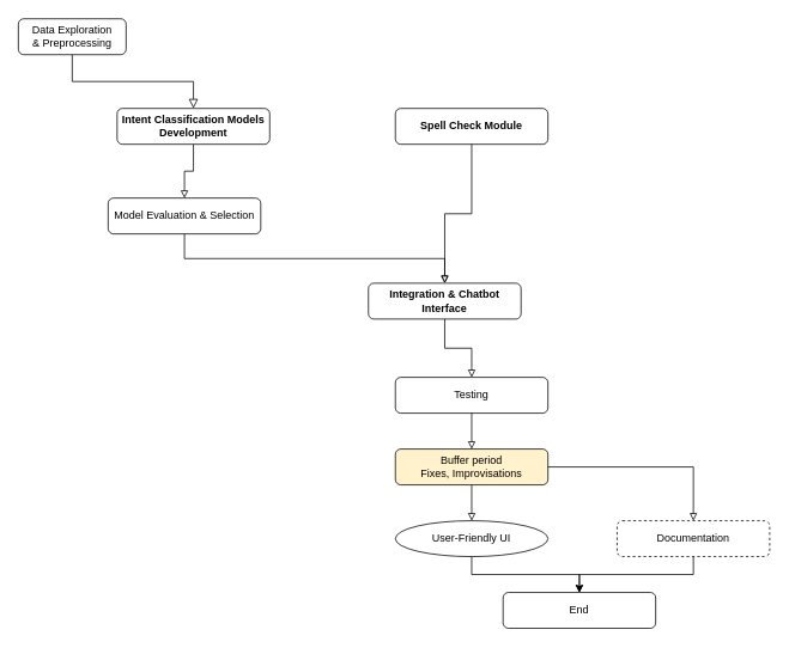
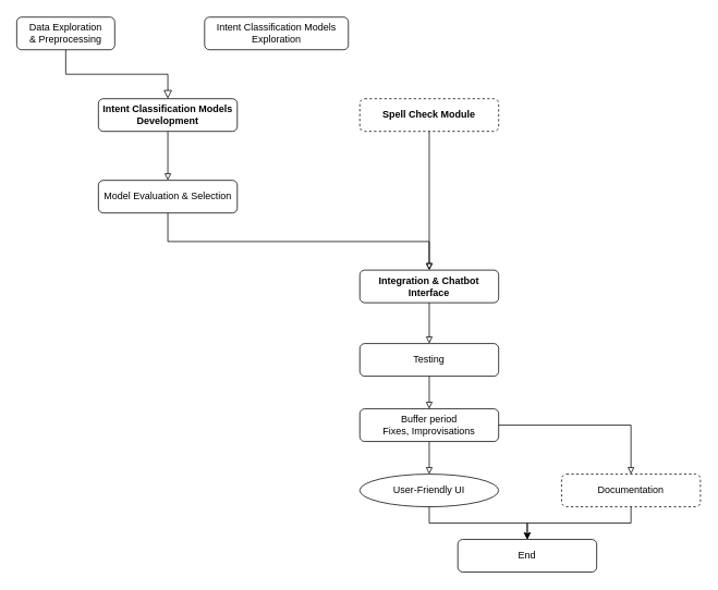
+ <mxCell id="4" value="Intent Classification Models Exploration" style="rounded=1;whiteSpace=wrap;html=1;fontSize=12;glass=0;strokeWidth=1;shadow=0;" parent="1" vertex="1"><mxGeometry x="250" y="20" width="176" height="40" as="geometry" /></mxCell>
- <mxCell id="6" value="&lt;b&gt;Intent Classification Models Development&lt;/b&gt;" style="rounded=1;whiteSpace=wrap;html=1;fontSize=12;glass=0;strokeWidth=1;shadow=0;" parent="1" vertex="1"><mxGeometry x="130" y="120" width="170" height="40" as="geometry" /></mxCell>
+ <mxCell id="6" value="&lt;b&gt;Intent Classification Models Development&lt;/b&gt;" style="rounded=1;whiteSpace=wrap;html=1;fontSize=12;glass=0;strokeWidth=1;shadow=0;" parent="1" vertex="1"><mxGeometry x="120" y="120" width="170" height="40" as="geometry" /></mxCell>
- <mxCell id="8" value="&lt;b&gt;Spell Check Module&lt;/b&gt;" style="rounded=1;whiteSpace=wrap;html=1;fontSize=12;glass=0;strokeWidth=1;shadow=0;" parent="1" vertex="1"><mxGeometry x="440" y="120" width="170" height="40" as="geometry" /></mxCell>
+ <mxCell id="8" value="&lt;b&gt;Spell Check Module&lt;/b&gt;" style="rounded=1;whiteSpace=wrap;html=1;fontSize=12;glass=0;strokeWidth=1;shadow=0;dashed=1;" parent="1" vertex="1"><mxGeometry x="440" y="120" width="170" height="40" as="geometry" /></mxCell>
- <mxCell id="11" value="&lt;b&gt;Integration &amp;amp; Chatbot Interface&lt;/b&gt;" style="rounded=1;whiteSpace=wrap;html=1;fontSize=12;glass=0;strokeWidth=1;shadow=0;" parent="1" vertex="1"><mxGeometry x="410" y="315" width="170" height="40" as="geometry" /></mxCell>
+ <mxCell id="11" value="&lt;b&gt;Integration &amp;amp; Chatbot Interface&lt;/b&gt;" style="rounded=1;whiteSpace=wrap;html=1;fontSize=12;glass=0;strokeWidth=1;shadow=0;" parent="1" vertex="1"><mxGeometry x="440" y="330" width="170" height="40" as="geometry" /></mxCell>
- <mxCell id="16" value="Buffer period&lt;br style=&quot;font-size: 12px;&quot;&gt;Fixes, Improvisations" style="rounded=1;whiteSpace=wrap;html=1;fontSize=12;glass=0;strokeWidth=1;shadow=0;fillColor=#fff2cc;" parent="1" vertex="1"><mxGeometry x="440" y="500" width="170" height="40" as="geometry" /></mxCell>
+ <mxCell id="16" value="Buffer period&lt;br style=&quot;font-size: 12px;&quot;&gt;Fixes, Improvisations" style="rounded=1;whiteSpace=wrap;html=1;fontSize=12;glass=0;strokeWidth=1;shadow=0;" parent="1" vertex="1"><mxGeometry x="440" y="500" width="170" height="40" as="geometry" /></mxCell>
